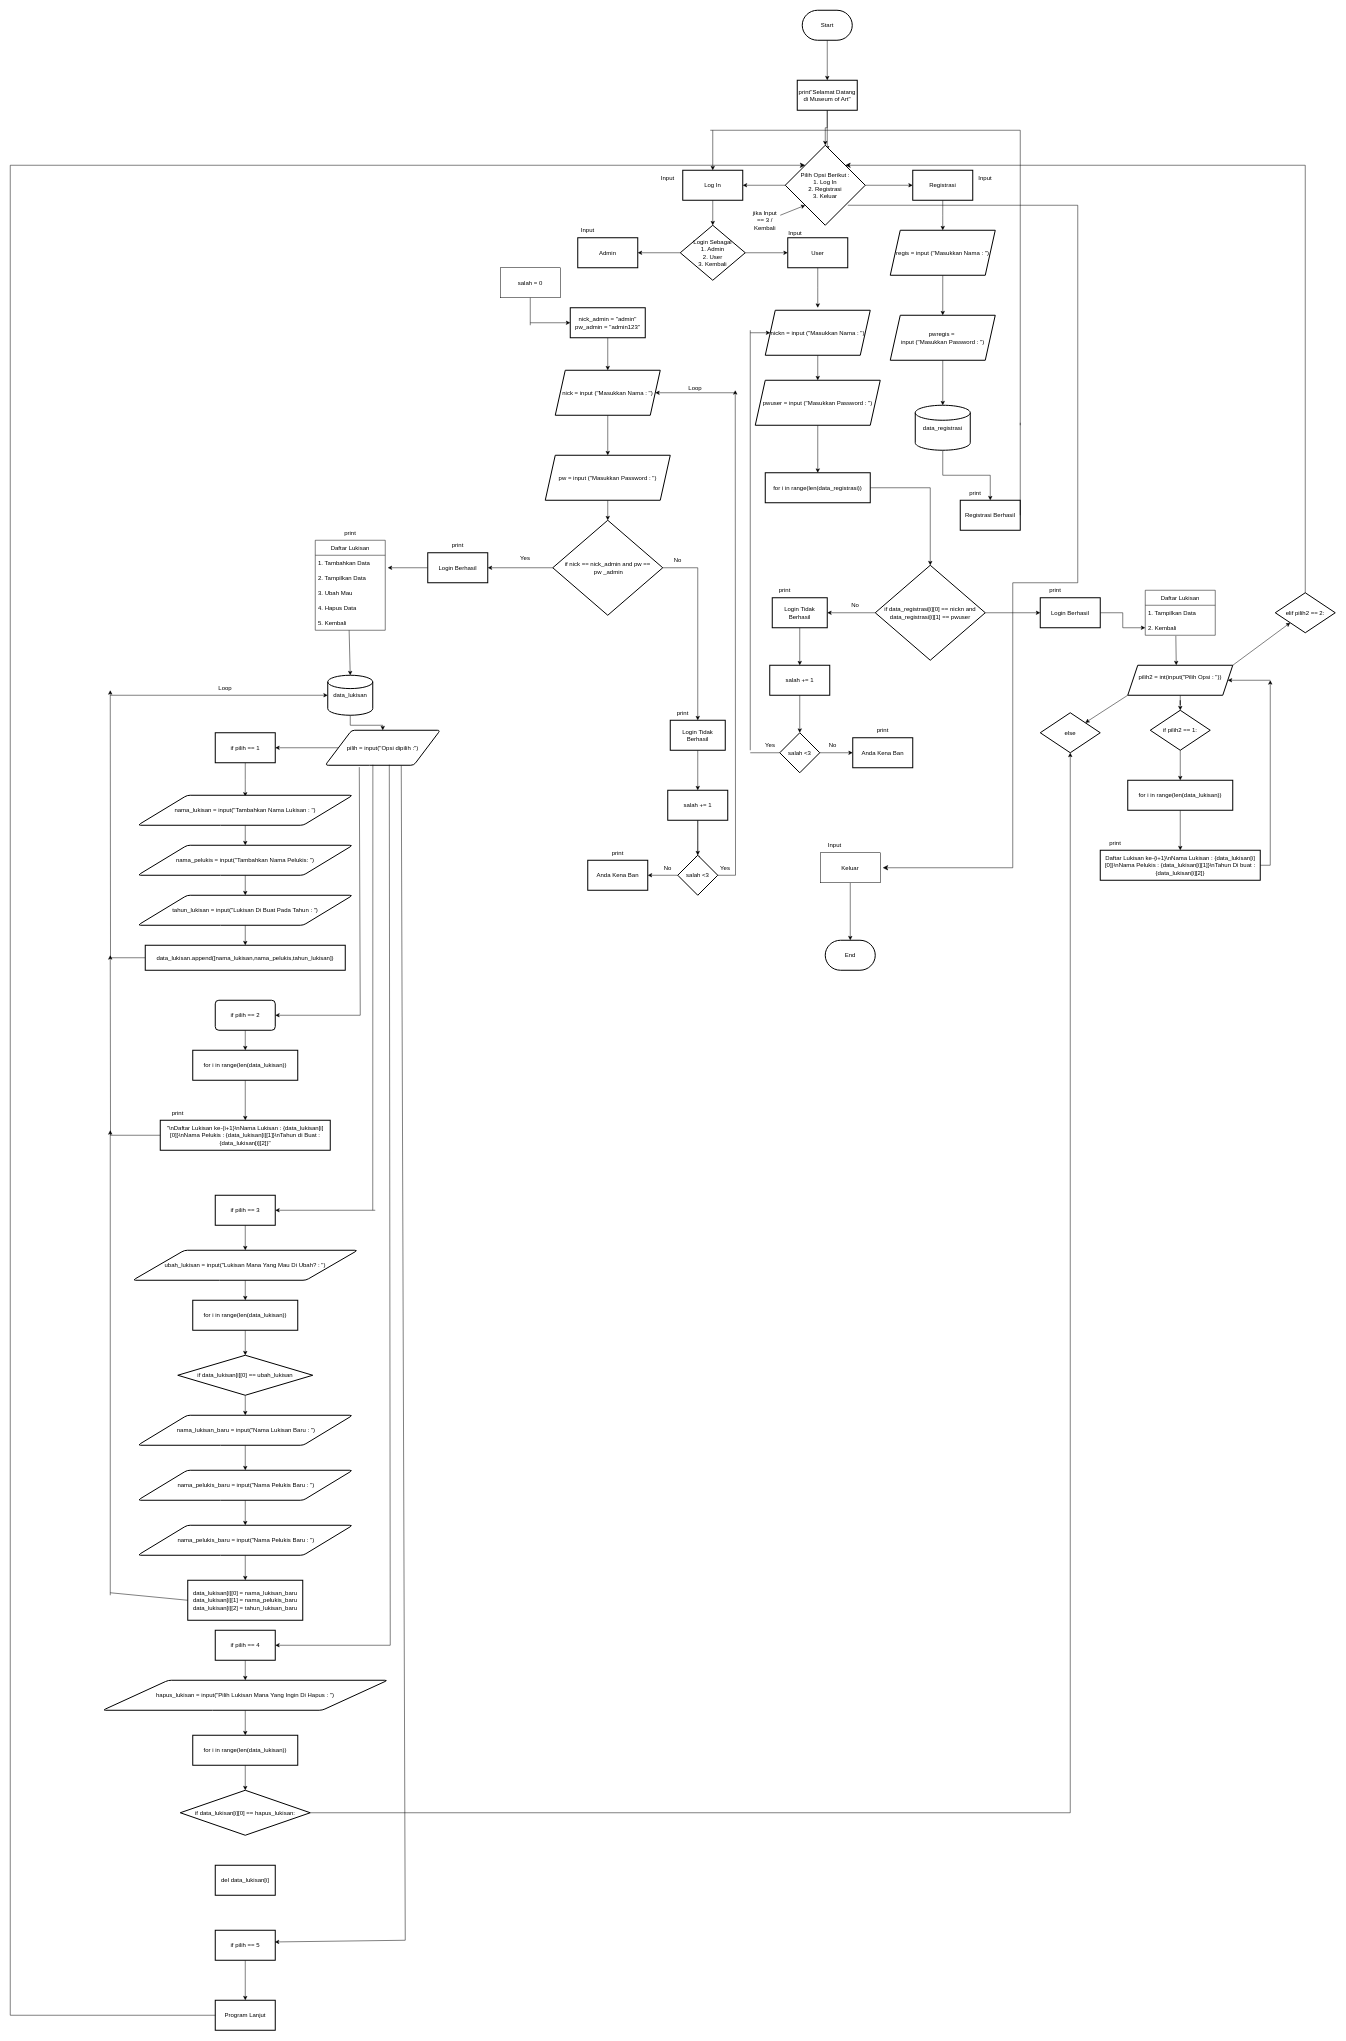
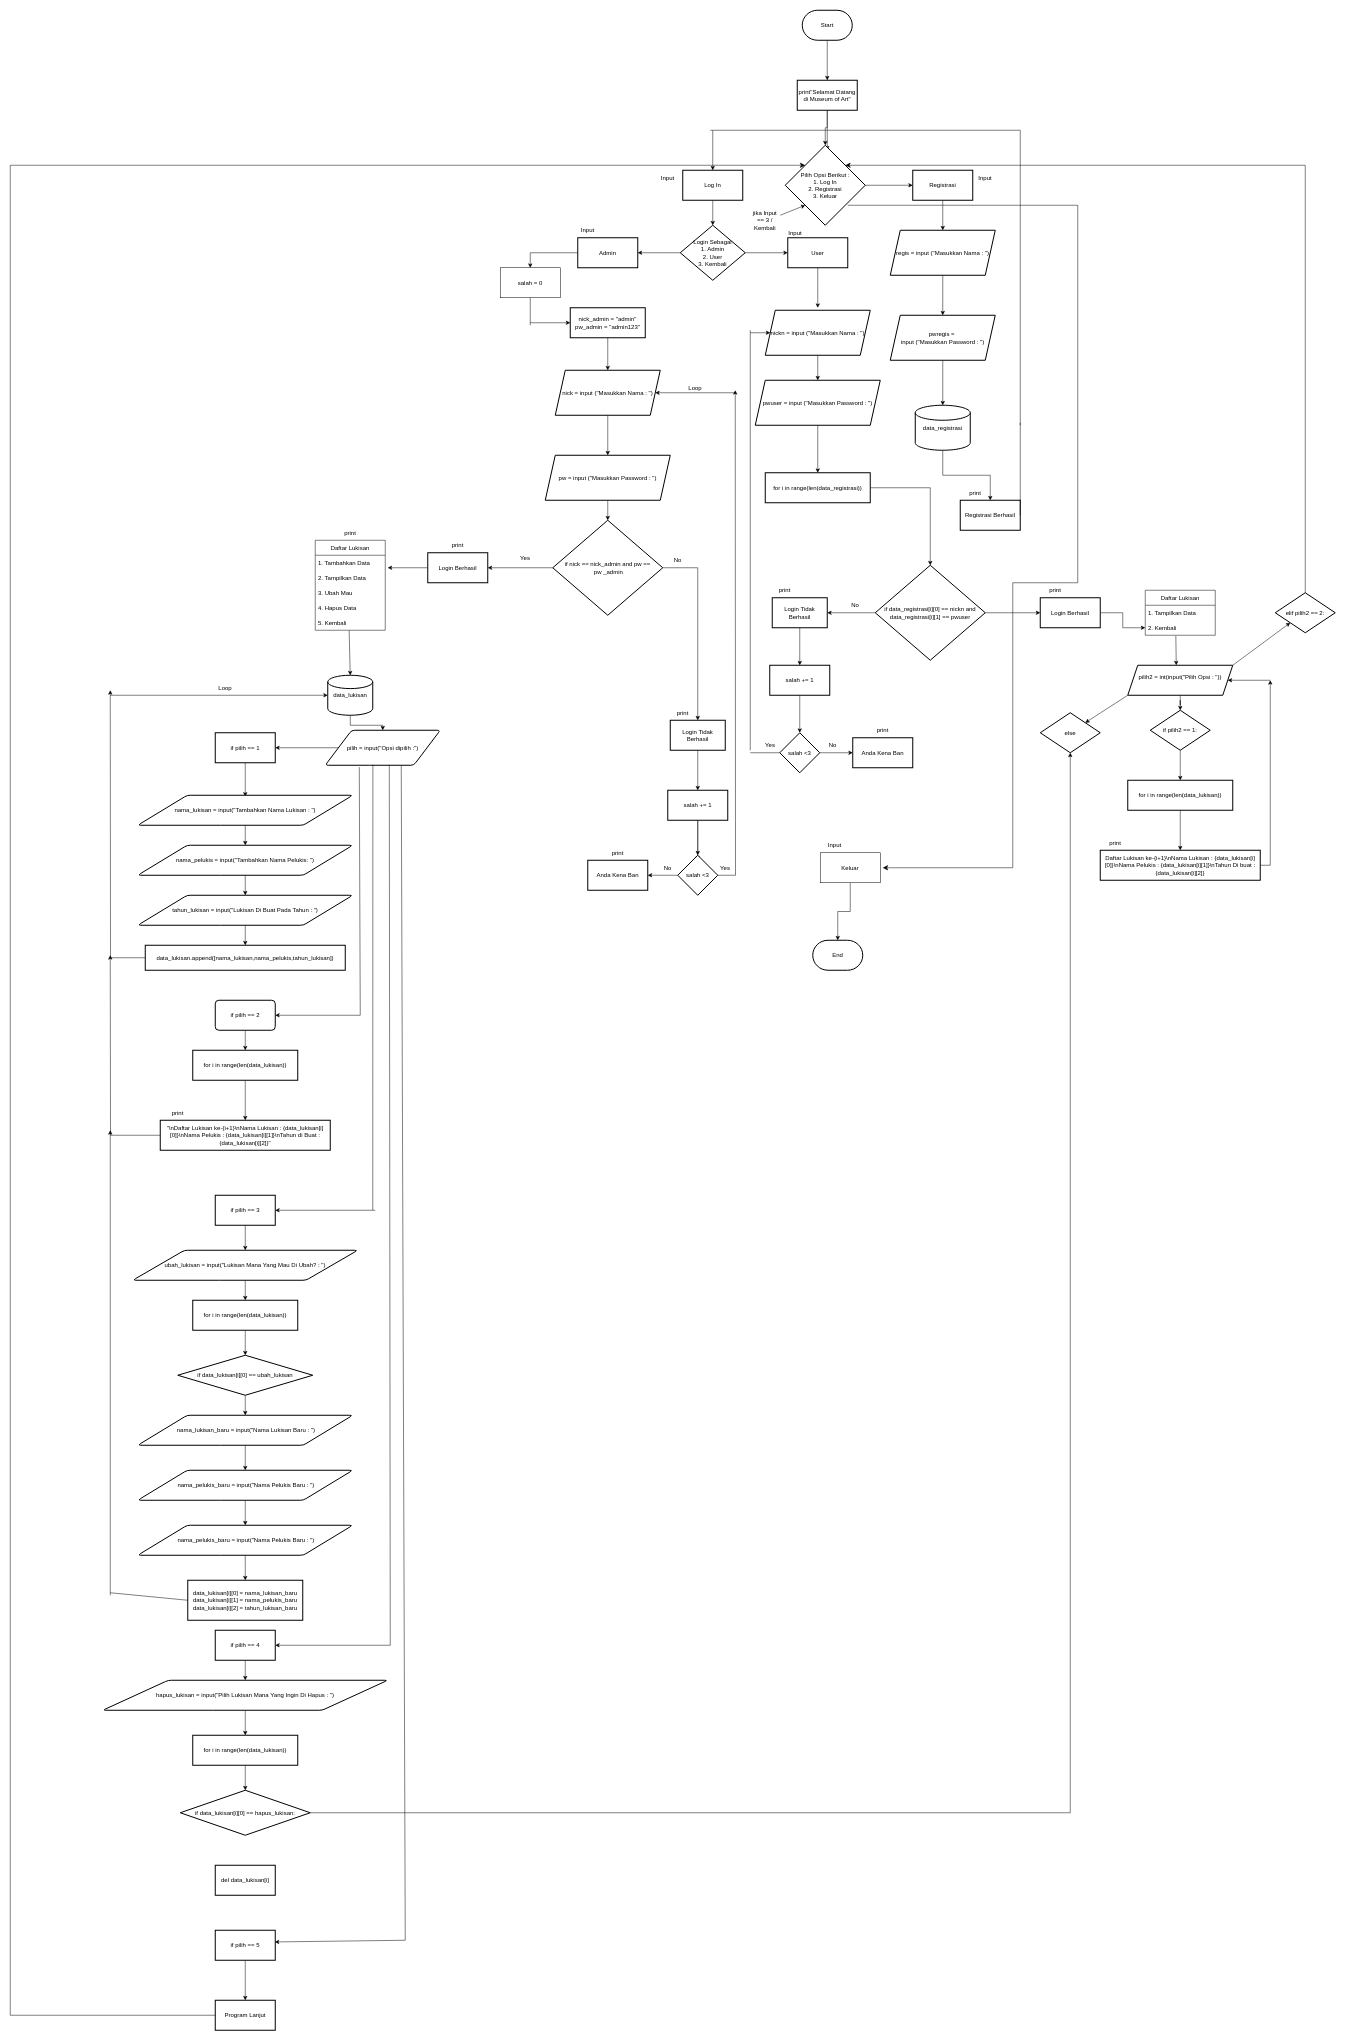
- <mxCell id="7" value="" style="edgeStyle=orthogonalEdgeStyle;rounded=0;orthogonalLoop=1;jettySize=auto;html=1;" parent="1" source="9" target="11" edge="1"><mxGeometry relative="1" as="geometry" /></mxCell>
+ <mxCell id="17" value="" style="edgeStyle=orthogonalEdgeStyle;rounded=0;orthogonalLoop=1;jettySize=auto;html=1;entryX=0.5;entryY=0;entryDx=0;entryDy=0;" parent="1" source="18" target="66" edge="1"><mxGeometry relative="1" as="geometry" /></mxCell>
- <mxCell id="179" value="End" style="strokeWidth=2;html=1;shape=mxgraph.flowchart.terminator;whiteSpace=wrap;" vertex="1" parent="1"><mxGeometry x="1650" y="1880" width="100" height="60" as="geometry" /></mxCell>
+ <mxCell id="179" value="End" style="strokeWidth=2;html=1;shape=mxgraph.flowchart.terminator;whiteSpace=wrap;" vertex="1" parent="1"><mxGeometry x="1625" y="1880" width="100" height="60" as="geometry" /></mxCell>
